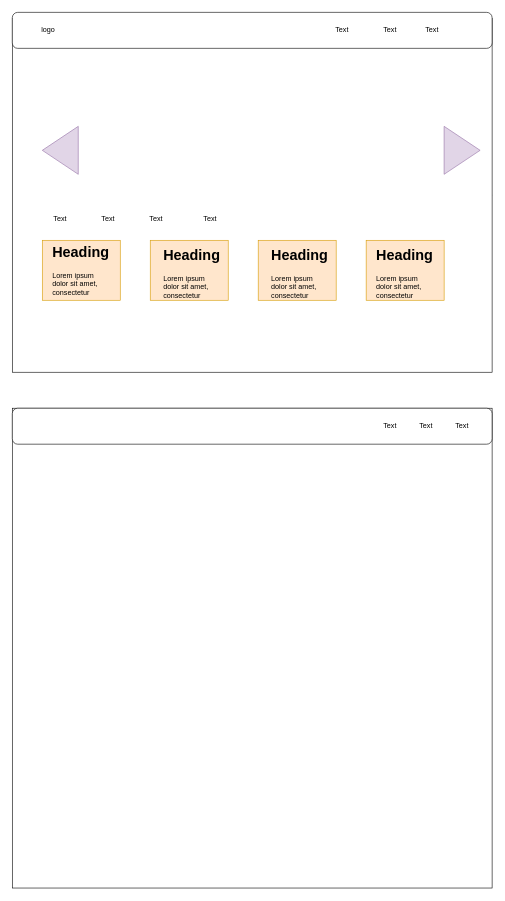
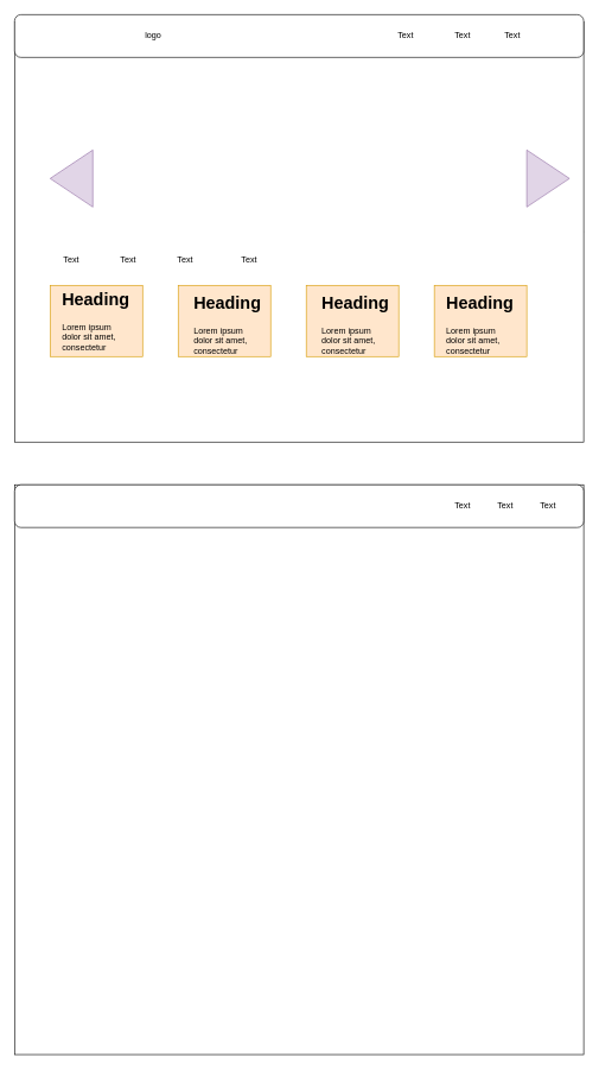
- <mxCell id="5" value="logo" style="text;html=1;align=center;verticalAlign=middle;whiteSpace=wrap;rounded=0;" parent="1" vertex="1"><mxGeometry x="50" y="35" width="60" height="30" as="geometry" /></mxCell>
+ <mxCell id="5" value="logo" style="text;html=1;align=center;verticalAlign=middle;whiteSpace=wrap;rounded=0;" parent="1" vertex="1"><mxGeometry x="185" y="35" width="60" height="30" as="geometry" /></mxCell>
